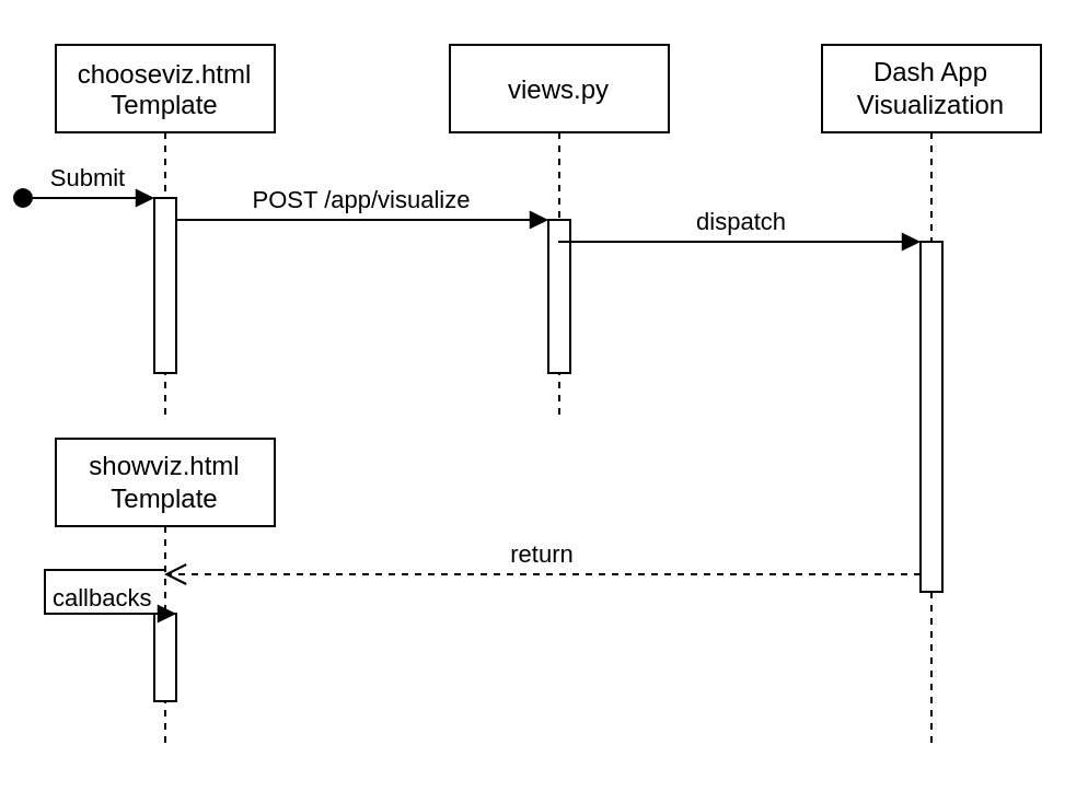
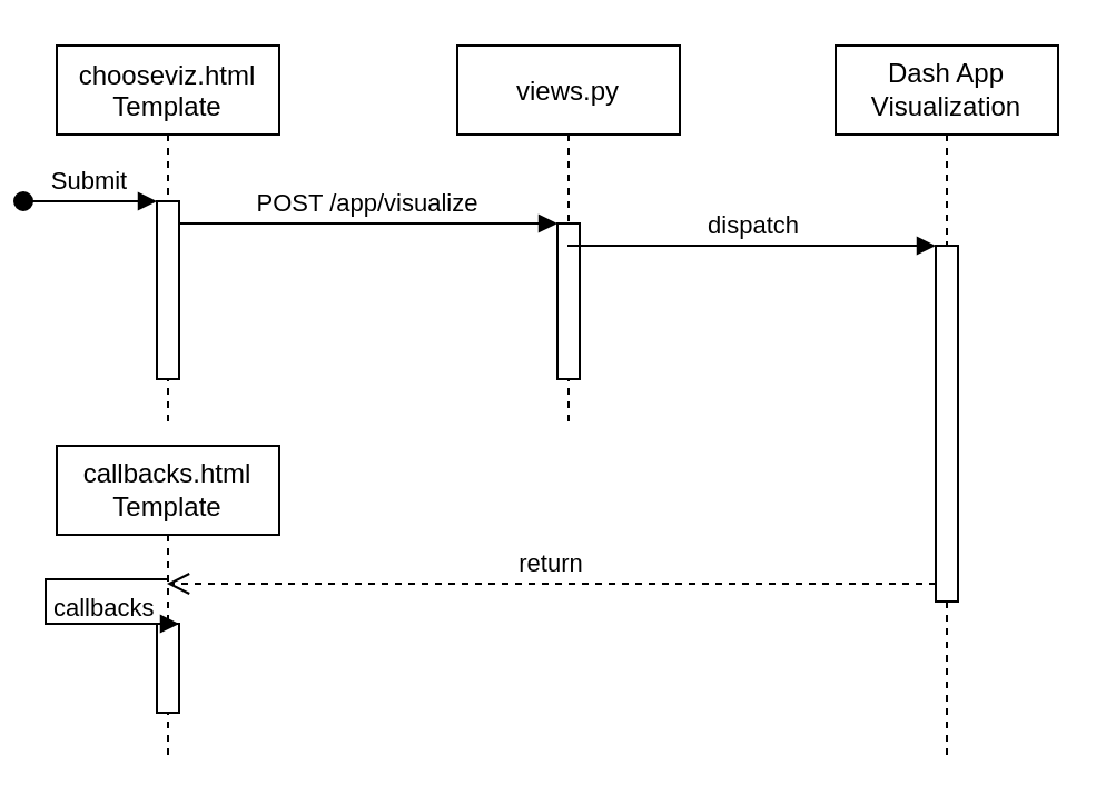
- <mxCell id="11" value="showviz.html&lt;br&gt;Template" style="shape=umlLifeline;perimeter=lifelinePerimeter;whiteSpace=wrap;html=1;container=1;collapsible=0;recursiveResize=0;outlineConnect=0;" vertex="1" parent="1"><mxGeometry x="20" y="200" width="100" height="140" as="geometry" /></mxCell>
+ <mxCell id="11" value="callbacks.html&lt;br&gt;Template" style="shape=umlLifeline;perimeter=lifelinePerimeter;whiteSpace=wrap;html=1;container=1;collapsible=0;recursiveResize=0;outlineConnect=0;" vertex="1" parent="1"><mxGeometry x="20" y="200" width="100" height="140" as="geometry" /></mxCell>
